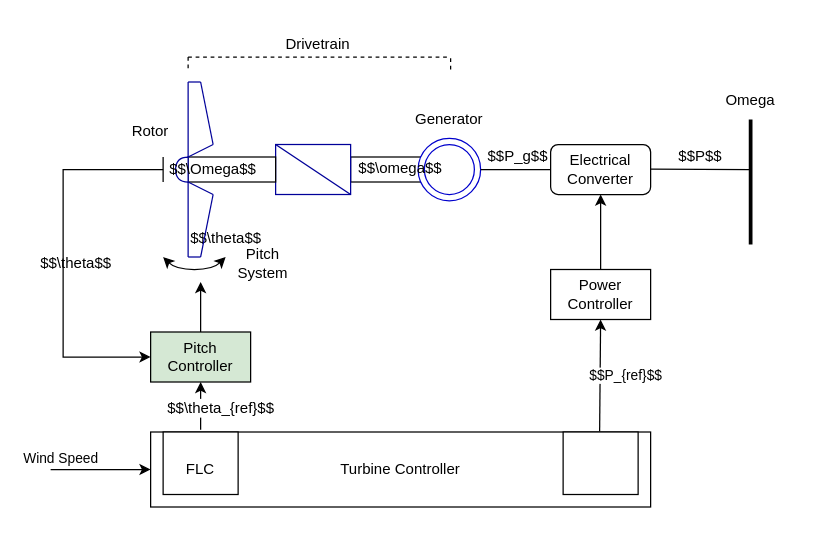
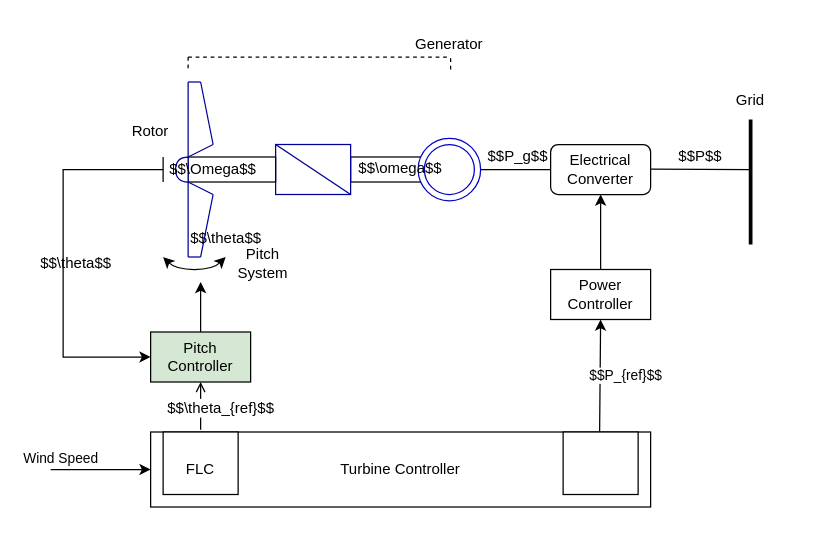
- <mxCell id="50" value="Drivetrain" style="text;html=1;strokeColor=none;fillColor=none;align=center;verticalAlign=middle;whiteSpace=wrap;rounded=0;fontColor=#000000;" vertex="1" parent="1"><mxGeometry x="224" y="20" width="60" height="30" as="geometry" /></mxCell>
- <mxCell id="12" value="Omega" style="text;html=1;strokeColor=none;fillColor=none;align=center;verticalAlign=middle;whiteSpace=wrap;rounded=0;" vertex="1" parent="1"><mxGeometry x="570" y="65" width="60" height="30" as="geometry" /></mxCell>
+ <mxCell id="12" value="Grid" style="text;html=1;strokeColor=none;fillColor=none;align=center;verticalAlign=middle;whiteSpace=wrap;rounded=0;" vertex="1" parent="1"><mxGeometry x="570" y="65" width="60" height="30" as="geometry" /></mxCell>
- <mxCell id="16" value="Generator" style="text;html=1;strokeColor=none;fillColor=none;align=center;verticalAlign=middle;whiteSpace=wrap;rounded=0;" vertex="1" parent="1"><mxGeometry x="329" y="80" width="60" height="30" as="geometry" /></mxCell>
+ <mxCell id="16" value="Generator" style="text;html=1;strokeColor=none;fillColor=none;align=center;verticalAlign=middle;whiteSpace=wrap;rounded=0;" vertex="1" parent="1"><mxGeometry x="329" y="20" width="60" height="30" as="geometry" /></mxCell>
- <mxCell id="23" value="" style="endArrow=classic;html=1;rounded=0;strokeWidth=1;exitX=0.1;exitY=-0.029;exitDx=0;exitDy=0;exitPerimeter=0;entryX=0.5;entryY=1;entryDx=0;entryDy=0;" edge="1" parent="1" source="10" target="22"><mxGeometry width="50" height="50" relative="1" as="geometry"><mxPoint x="120" y="345" as="sourcePoint" /><mxPoint x="170" y="295" as="targetPoint" /></mxGeometry></mxCell>
+ <mxCell id="23" value="" style="endArrow=open;html=1;rounded=0;strokeWidth=1;exitX=0.1;exitY=-0.029;exitDx=0;exitDy=0;exitPerimeter=0;entryX=0.5;entryY=1;entryDx=0;entryDy=0;" edge="1" parent="1" source="10" target="22"><mxGeometry width="50" height="50" relative="1" as="geometry"><mxPoint x="120" y="345" as="sourcePoint" /><mxPoint x="170" y="295" as="targetPoint" /></mxGeometry></mxCell>
